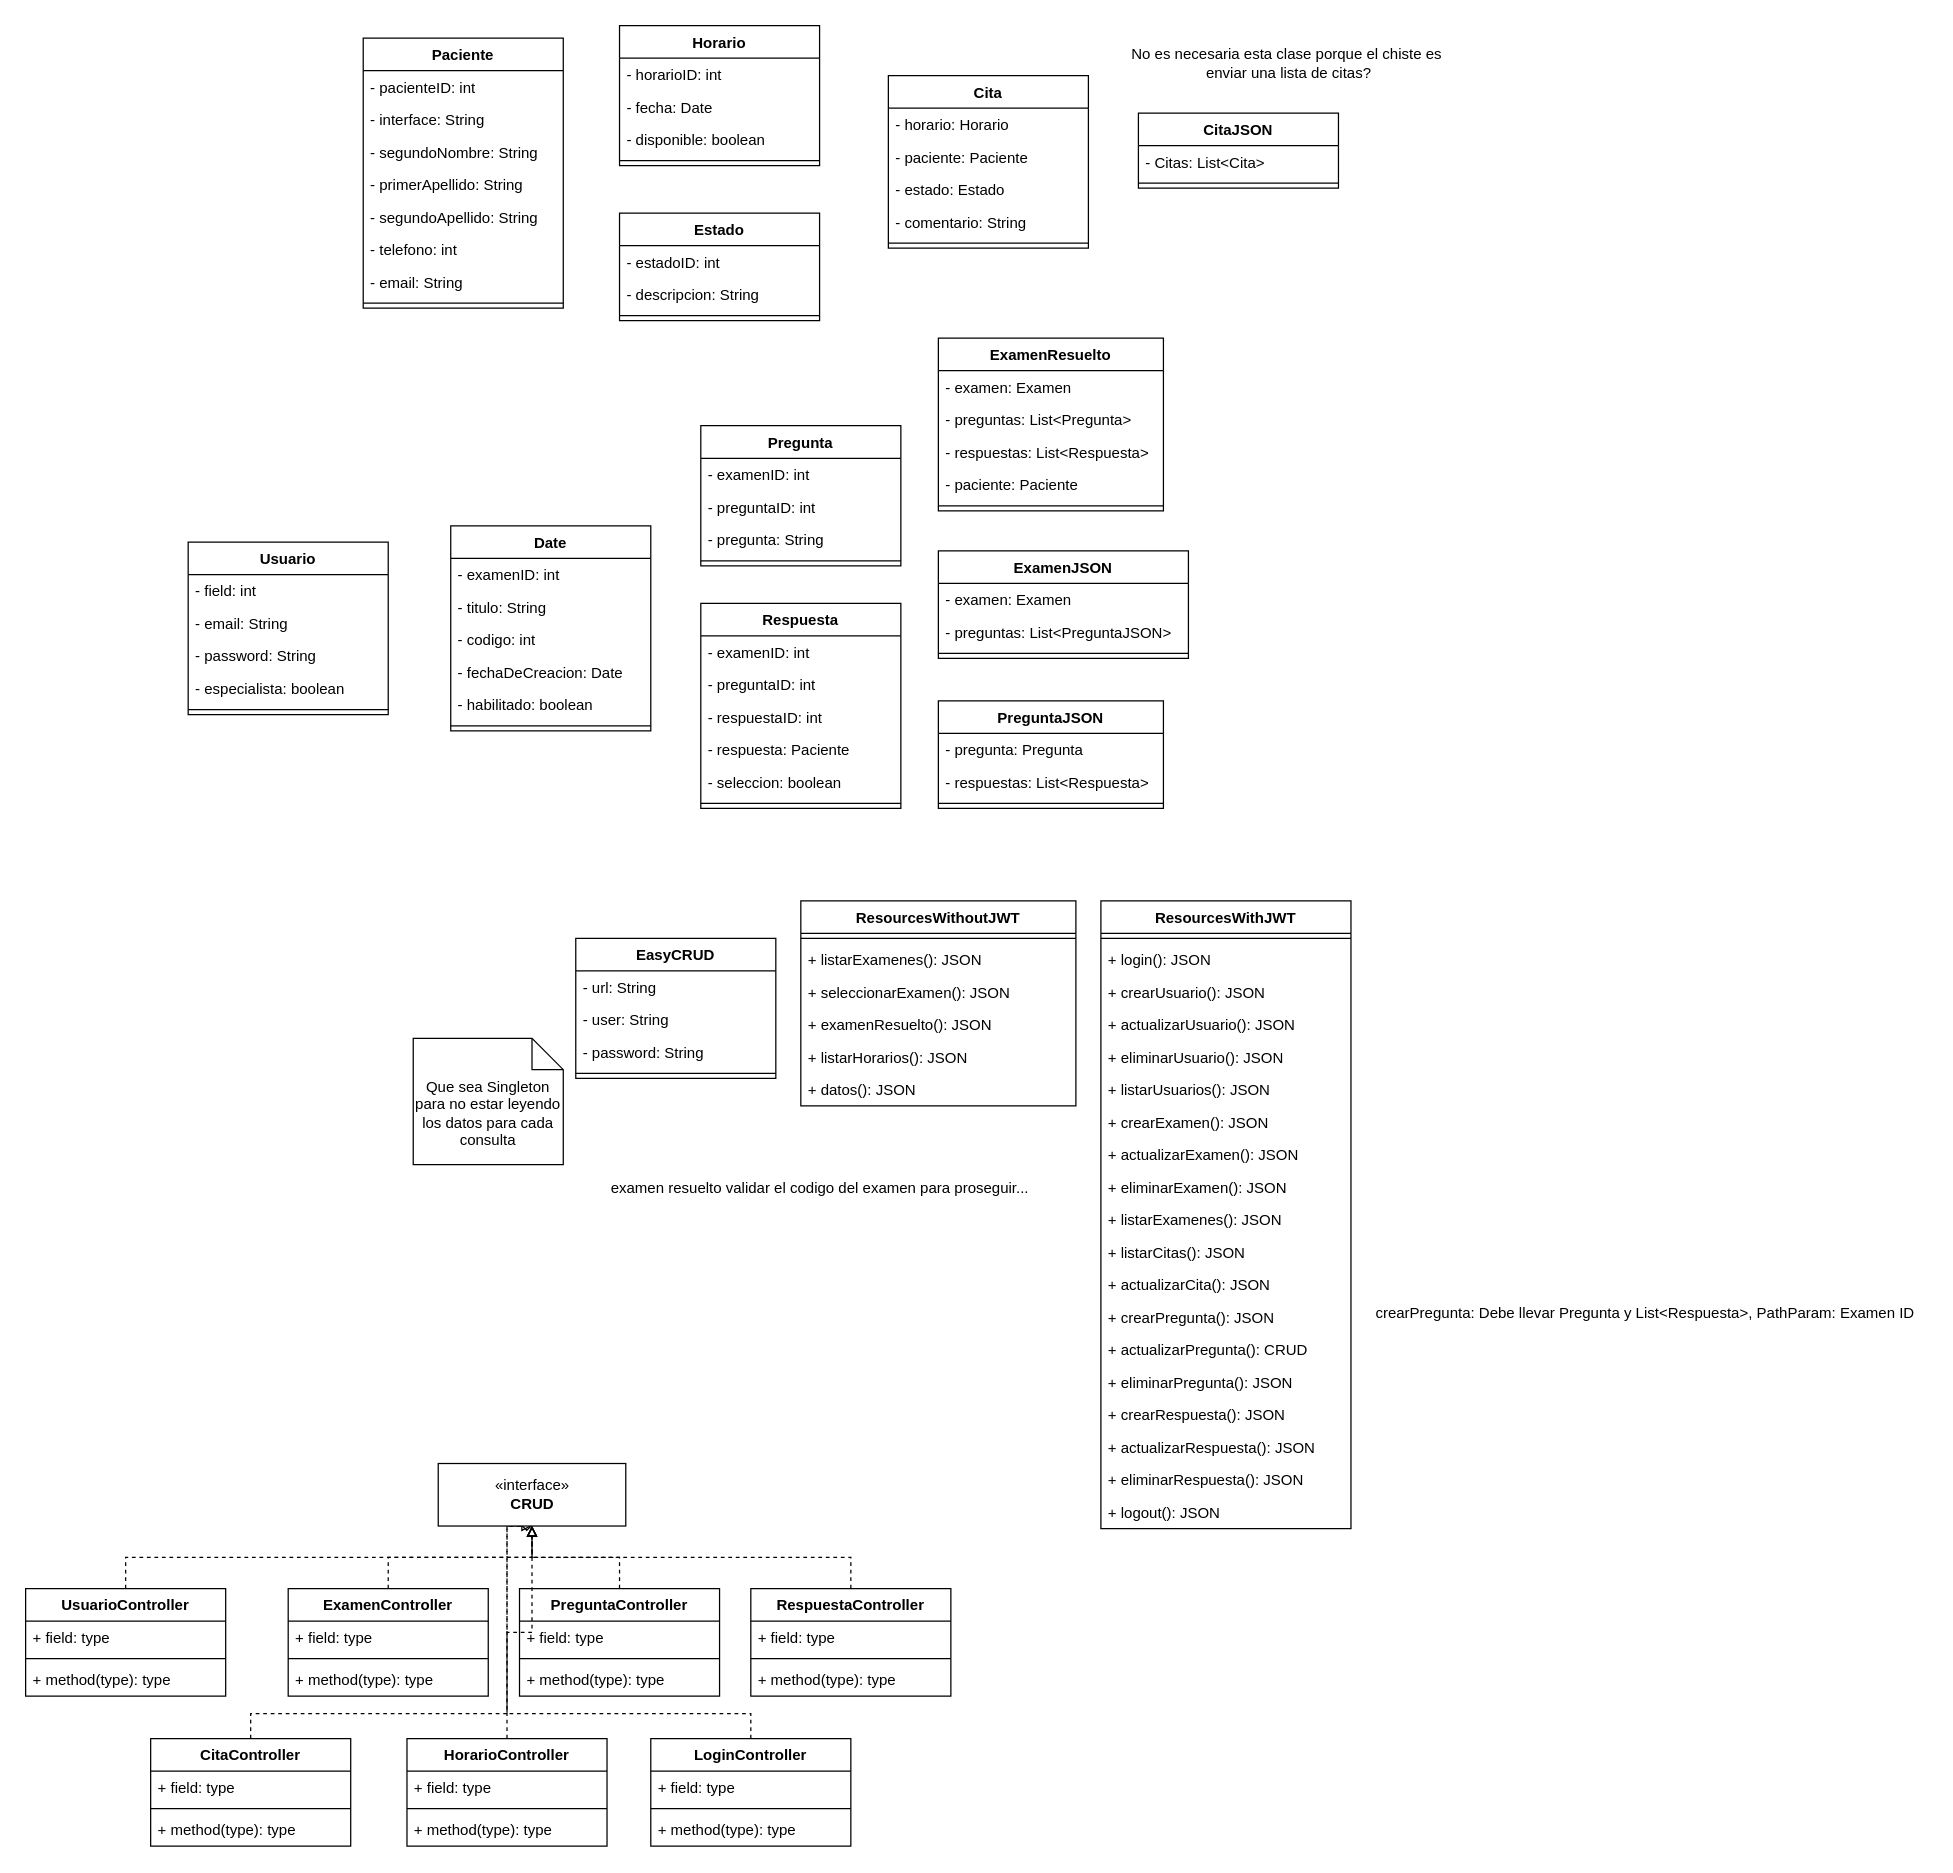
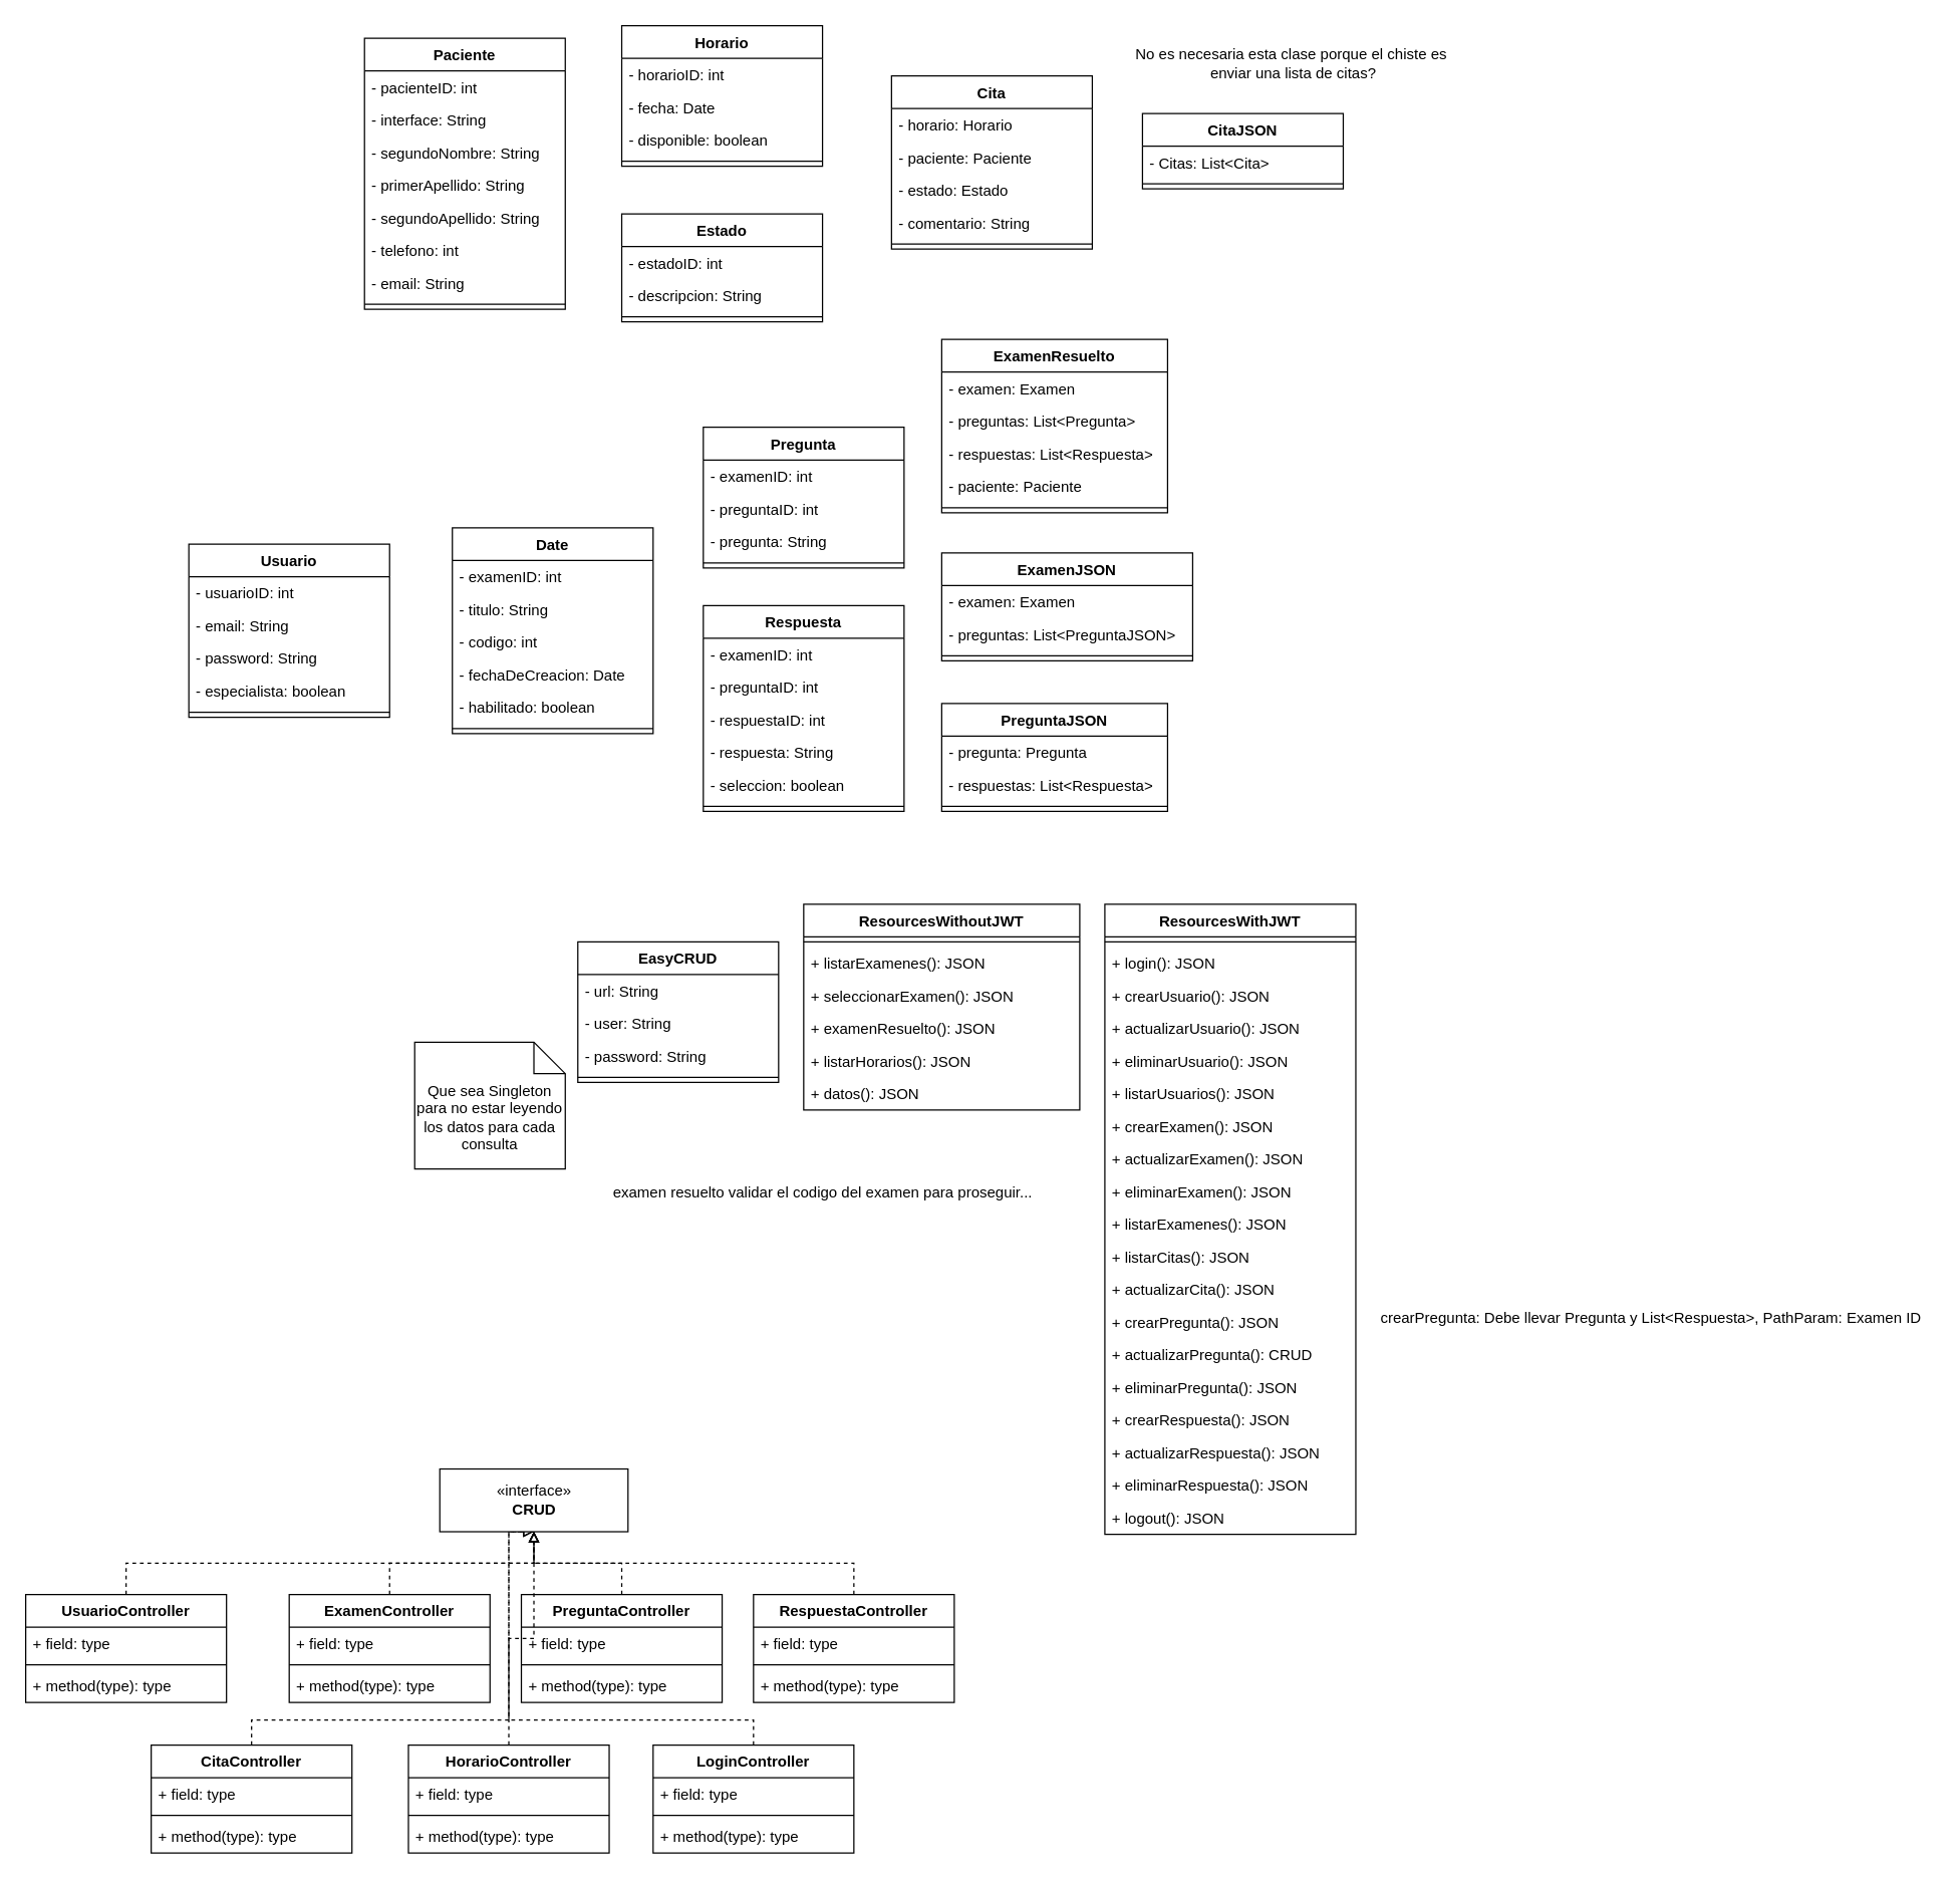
- <mxCell id="3" value="- field: int" style="text;strokeColor=none;fillColor=none;align=left;verticalAlign=top;spacingLeft=4;spacingRight=4;overflow=hidden;rotatable=0;points=[[0,0.5],[1,0.5]];portConstraint=eastwest;" vertex="1" parent="2"><mxGeometry y="26" width="160" height="26" as="geometry" /></mxCell>
+ <mxCell id="3" value="- usuarioID: int" style="text;strokeColor=none;fillColor=none;align=left;verticalAlign=top;spacingLeft=4;spacingRight=4;overflow=hidden;rotatable=0;points=[[0,0.5],[1,0.5]];portConstraint=eastwest;" vertex="1" parent="2"><mxGeometry y="26" width="160" height="26" as="geometry" /></mxCell>
- <mxCell id="33" value="- respuesta: Paciente" style="text;strokeColor=none;fillColor=none;align=left;verticalAlign=top;spacingLeft=4;spacingRight=4;overflow=hidden;rotatable=0;points=[[0,0.5],[1,0.5]];portConstraint=eastwest;" vertex="1" parent="29"><mxGeometry y="104" width="160" height="26" as="geometry" /></mxCell>
+ <mxCell id="33" value="- respuesta: String" style="text;strokeColor=none;fillColor=none;align=left;verticalAlign=top;spacingLeft=4;spacingRight=4;overflow=hidden;rotatable=0;points=[[0,0.5],[1,0.5]];portConstraint=eastwest;" vertex="1" parent="29"><mxGeometry y="104" width="160" height="26" as="geometry" /></mxCell>
- <mxCell id="113" style="edgeStyle=orthogonalEdgeStyle;rounded=0;orthogonalLoop=1;jettySize=auto;html=1;exitX=0.5;exitY=0;exitDx=0;exitDy=0;entryX=0.5;entryY=1;entryDx=0;entryDy=0;dashed=1;endArrow=diamond;endFill=0;" edge="1" parent="1" source="114" target="138"><mxGeometry relative="1" as="geometry"><Array as="points"><mxPoint x="200" y="1370" /><mxPoint x="405" y="1370" /></Array></mxGeometry></mxCell>
+ <mxCell id="113" style="edgeStyle=orthogonalEdgeStyle;rounded=0;orthogonalLoop=1;jettySize=auto;html=1;exitX=0.5;exitY=0;exitDx=0;exitDy=0;entryX=0.5;entryY=1;entryDx=0;entryDy=0;dashed=1;endArrow=block;endFill=0;" edge="1" parent="1" source="114" target="138"><mxGeometry relative="1" as="geometry"><Array as="points"><mxPoint x="200" y="1370" /><mxPoint x="405" y="1370" /></Array></mxGeometry></mxCell>
